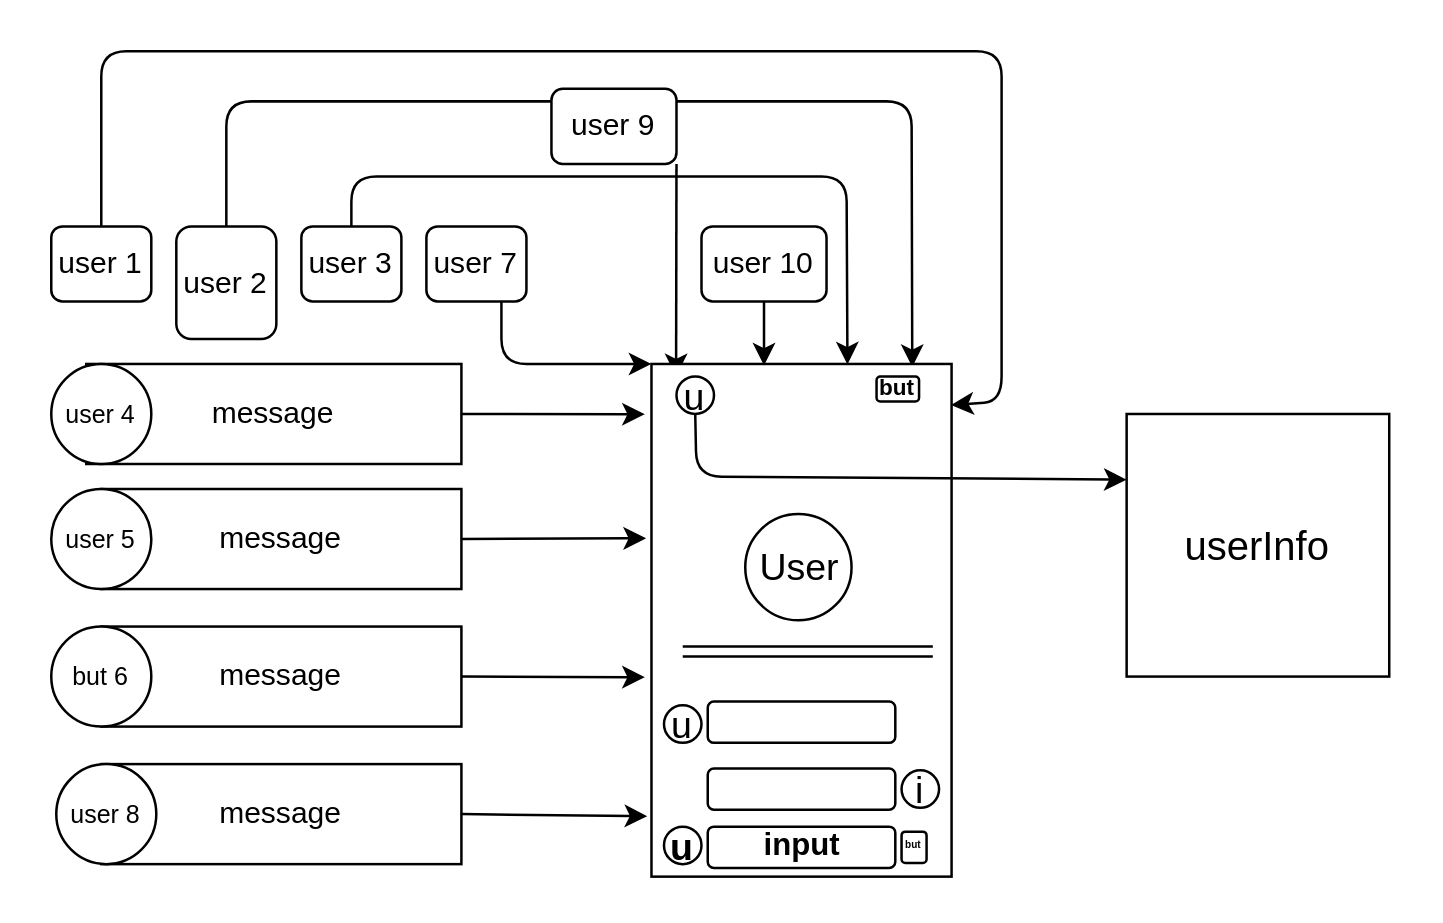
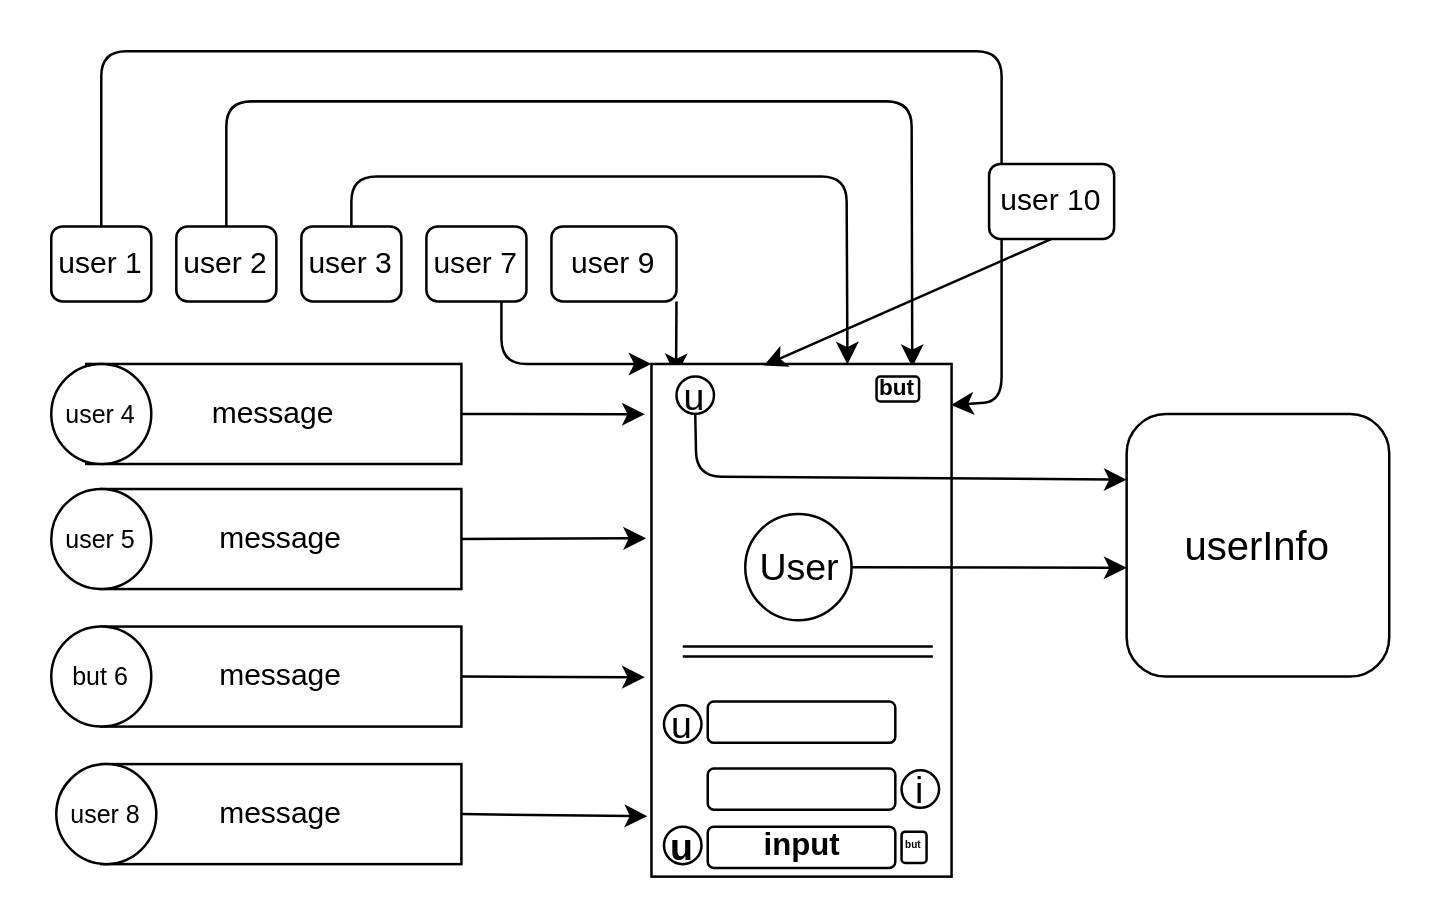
- <mxCell id="11" value="user 9" style="rounded=1;whiteSpace=wrap;html=1;" vertex="1" parent="1"><mxGeometry x="220" y="35" width="50" height="30" as="geometry" /></mxCell>
+ <mxCell id="11" value="user 9" style="rounded=1;whiteSpace=wrap;html=1;" vertex="1" parent="1"><mxGeometry x="220" y="90" width="50" height="30" as="geometry" /></mxCell>
- <mxCell id="26" value="user 10" style="rounded=1;whiteSpace=wrap;html=1;" vertex="1" parent="1"><mxGeometry x="280" y="90" width="50" height="30" as="geometry" /></mxCell>
+ <mxCell id="26" value="user 10" style="rounded=1;whiteSpace=wrap;html=1;" vertex="1" parent="1"><mxGeometry x="395" y="65" width="50" height="30" as="geometry" /></mxCell>
- <mxCell id="5" value="user 2" style="rounded=1;whiteSpace=wrap;html=1;" vertex="1" parent="1"><mxGeometry x="70" y="90" width="40" height="45" as="geometry" /></mxCell>
+ <mxCell id="5" value="user 2" style="rounded=1;whiteSpace=wrap;html=1;" vertex="1" parent="1"><mxGeometry x="70" y="90" width="40" height="30" as="geometry" /></mxCell>
- <mxCell id="40" value="&lt;p style=&quot;font-size: 16px;&quot;&gt;userInfo&lt;/p&gt;" style="whiteSpace=wrap;html=1;aspect=fixed;fontSize=9;" vertex="1" parent="1"><mxGeometry x="450" y="165" width="105" height="105" as="geometry" /></mxCell>
+ <mxCell id="40" value="&lt;p style=&quot;font-size: 16px;&quot;&gt;userInfo&lt;/p&gt;" style="whiteSpace=wrap;html=1;aspect=fixed;fontSize=9;rounded=1;" vertex="1" parent="1"><mxGeometry x="450" y="165" width="105" height="105" as="geometry" /></mxCell>
+ <mxCell id="28" style="edgeStyle=none;html=1;exitX=1;exitY=0.5;exitDx=0;exitDy=0;entryX=0;entryY=0.586;entryDx=0;entryDy=0;entryPerimeter=0;fontSize=16;" edge="1" parent="1" source="29" target="40"><mxGeometry relative="1" as="geometry" /></mxCell>
